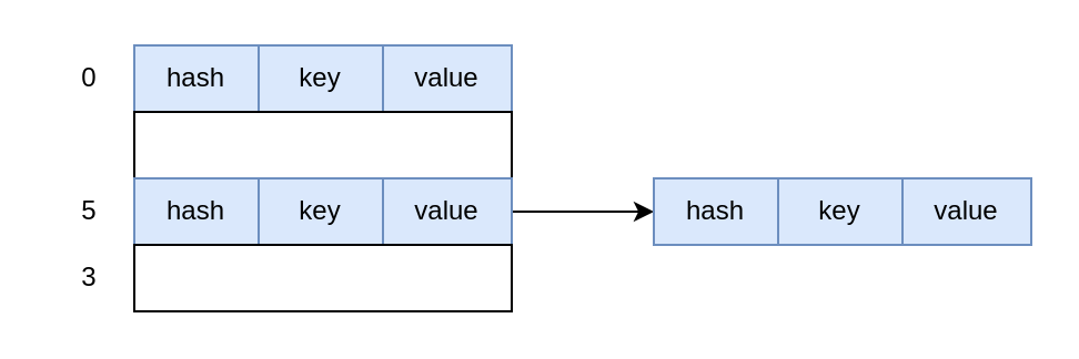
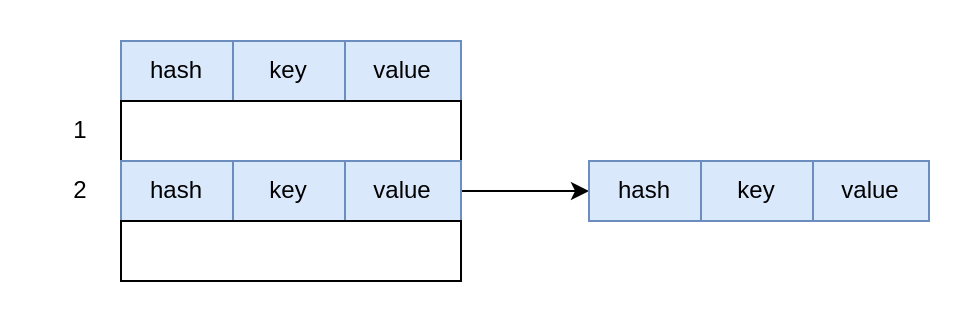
- <mxCell id="5" value="0" style="text;html=1;strokeColor=none;fillColor=none;align=center;verticalAlign=middle;whiteSpace=wrap;rounded=0;" vertex="1" parent="1"><mxGeometry x="20" y="20" width="40" height="30" as="geometry" /></mxCell>
+ <mxCell id="7" value="1" style="text;html=1;strokeColor=none;fillColor=none;align=center;verticalAlign=middle;whiteSpace=wrap;rounded=0;" vertex="1" parent="1"><mxGeometry x="20" y="50" width="40" height="30" as="geometry" /></mxCell>
- <mxCell id="12" value="5" style="text;html=1;strokeColor=none;fillColor=none;align=center;verticalAlign=middle;whiteSpace=wrap;rounded=0;" vertex="1" parent="1"><mxGeometry x="20" y="80" width="40" height="30" as="geometry" /></mxCell>
+ <mxCell id="12" value="2" style="text;html=1;strokeColor=none;fillColor=none;align=center;verticalAlign=middle;whiteSpace=wrap;rounded=0;" vertex="1" parent="1"><mxGeometry x="20" y="80" width="40" height="30" as="geometry" /></mxCell>
- <mxCell id="14" value="3" style="text;html=1;strokeColor=none;fillColor=none;align=center;verticalAlign=middle;whiteSpace=wrap;rounded=0;" vertex="1" parent="1"><mxGeometry x="20" y="110" width="40" height="30" as="geometry" /></mxCell>
